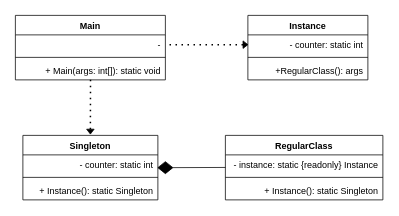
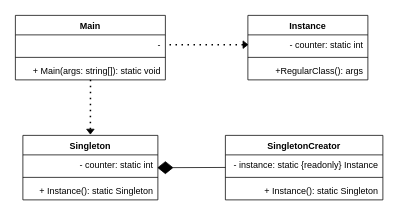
- <mxCell id="17" value="+ Main(args: int[]): static void" style="text;strokeColor=none;fillColor=none;align=right;verticalAlign=top;spacingLeft=4;spacingRight=4;overflow=hidden;rotatable=0;points=[[0,0.5],[1,0.5]];portConstraint=eastwest;whiteSpace=wrap;html=1;" parent="14" vertex="1"><mxGeometry y="60" width="200" height="26" as="geometry" /></mxCell>
+ <mxCell id="17" value="+ Main(args: string[]): static void" style="text;strokeColor=none;fillColor=none;align=right;verticalAlign=top;spacingLeft=4;spacingRight=4;overflow=hidden;rotatable=0;points=[[0,0.5],[1,0.5]];portConstraint=eastwest;whiteSpace=wrap;html=1;" parent="14" vertex="1"><mxGeometry y="60" width="200" height="26" as="geometry" /></mxCell>
- <mxCell id="6" value="RegularClass" style="swimlane;fontStyle=1;align=center;verticalAlign=top;childLayout=stackLayout;horizontal=1;startSize=26;horizontalStack=0;resizeParent=1;resizeParentMax=0;resizeLast=0;collapsible=1;marginBottom=0;whiteSpace=wrap;html=1;" parent="1" vertex="1"><mxGeometry x="300" y="180" width="210" height="86" as="geometry" /></mxCell>
+ <mxCell id="6" value="SingletonCreator" style="swimlane;fontStyle=1;align=center;verticalAlign=top;childLayout=stackLayout;horizontal=1;startSize=26;horizontalStack=0;resizeParent=1;resizeParentMax=0;resizeLast=0;collapsible=1;marginBottom=0;whiteSpace=wrap;html=1;" parent="1" vertex="1"><mxGeometry x="300" y="180" width="210" height="86" as="geometry" /></mxCell>
